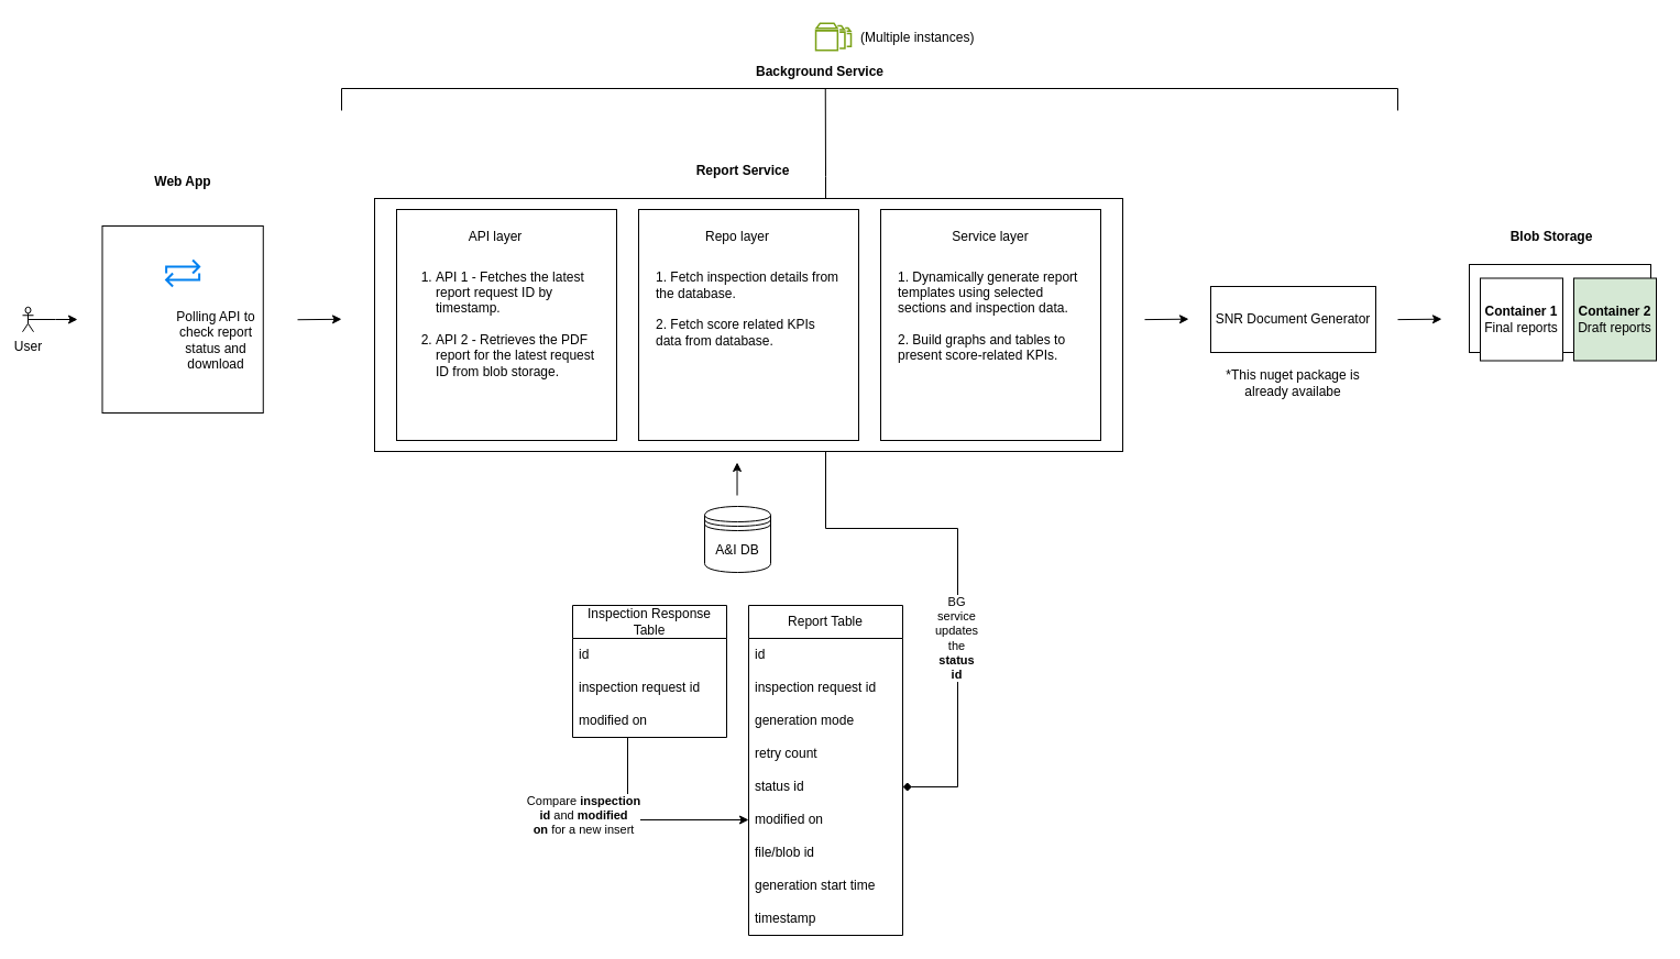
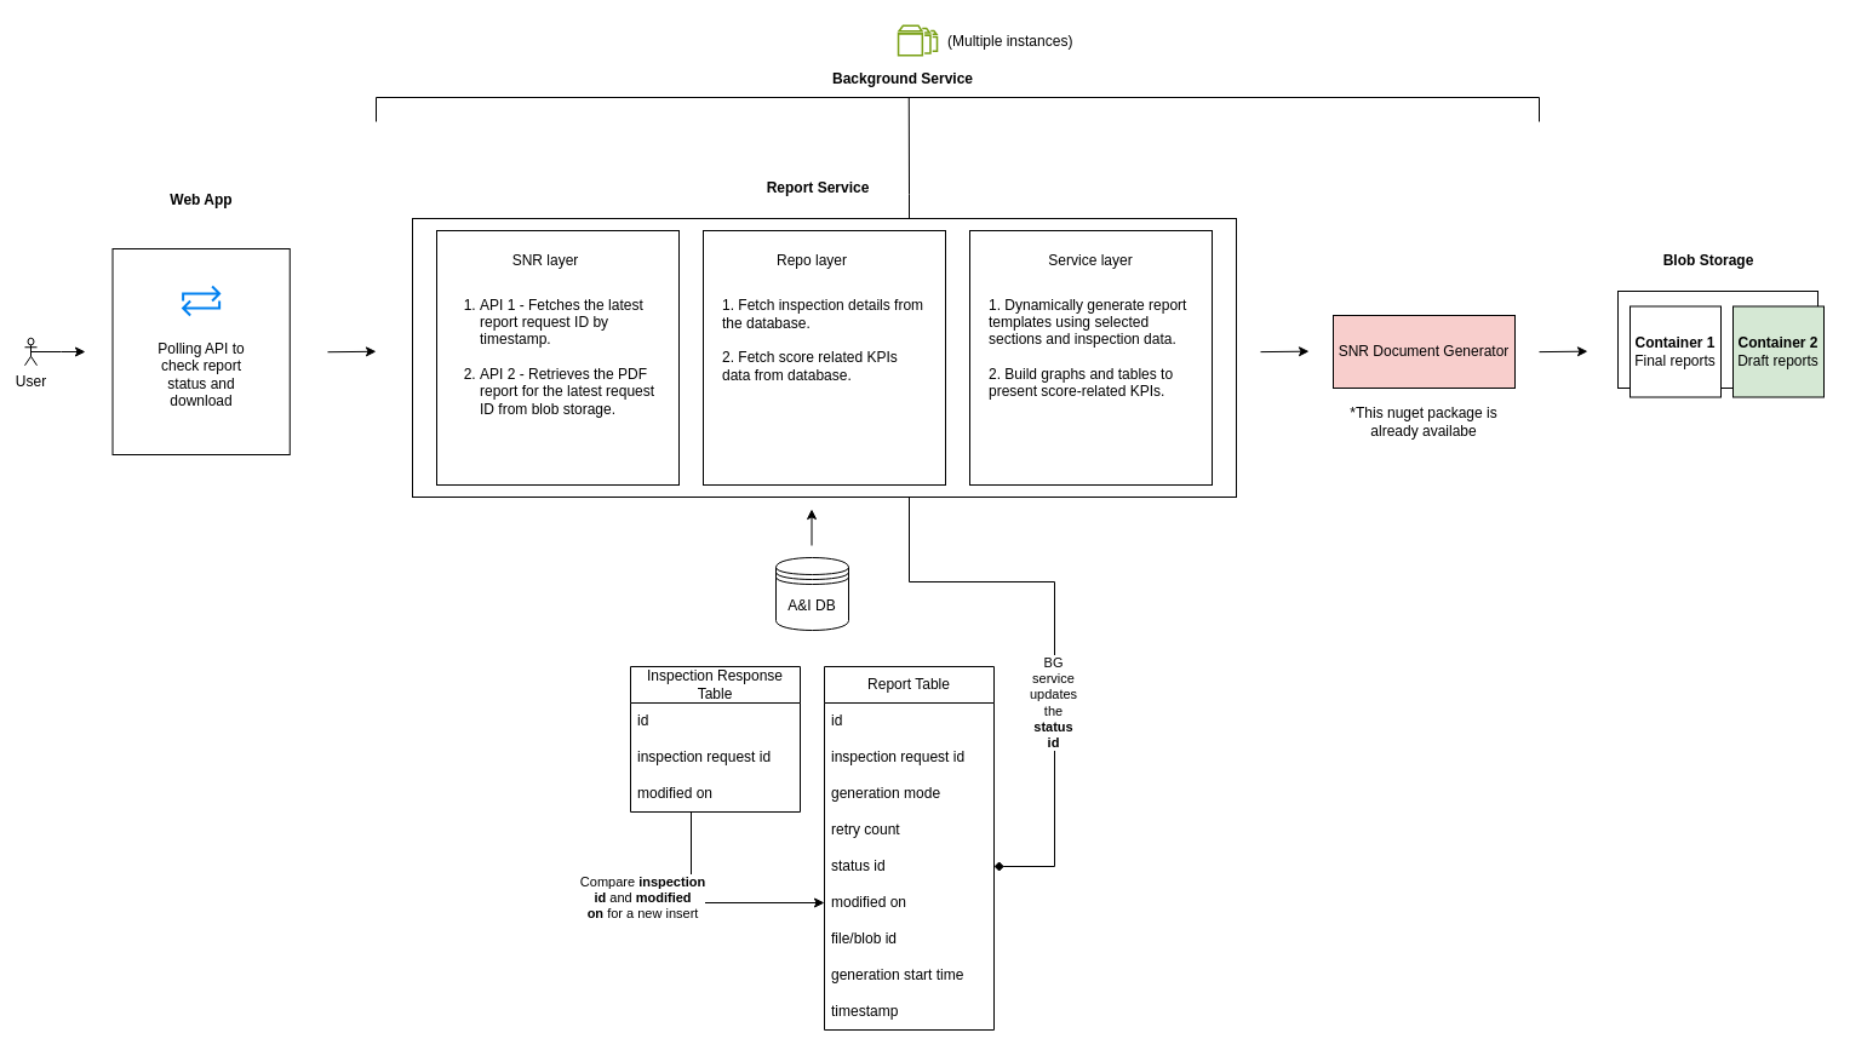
- <mxCell id="22" value="API layer" style="text;html=1;align=center;verticalAlign=middle;whiteSpace=wrap;rounded=0;" parent="19" vertex="1"><mxGeometry x="80" y="20" width="60" height="30" as="geometry" /></mxCell>
+ <mxCell id="22" value="SNR layer" style="text;html=1;align=center;verticalAlign=middle;whiteSpace=wrap;rounded=0;" parent="19" vertex="1"><mxGeometry x="80" y="20" width="60" height="30" as="geometry" /></mxCell>
- <mxCell id="3" value="SNR Document Generator" style="rounded=0;whiteSpace=wrap;html=1;" parent="1" vertex="1"><mxGeometry x="1100" y="260" width="150" height="60" as="geometry" /></mxCell>
+ <mxCell id="3" value="SNR Document Generator" style="rounded=0;whiteSpace=wrap;html=1;fillColor=#f8cecc;" parent="1" vertex="1"><mxGeometry x="1100" y="260" width="150" height="60" as="geometry" /></mxCell>
- <mxCell id="46" value="Polling API to check report status and download" style="text;html=1;align=center;verticalAlign=middle;whiteSpace=wrap;rounded=0;" parent="1" vertex="1"><mxGeometry x="144.85" y="278.75" width="101.56" height="60" as="geometry" /></mxCell>
+ <mxCell id="46" value="Polling API to check report status and download" style="text;html=1;align=center;verticalAlign=middle;whiteSpace=wrap;rounded=0;" parent="1" vertex="1"><mxGeometry x="114.85" y="278.75" width="101.56" height="60" as="geometry" /></mxCell>
